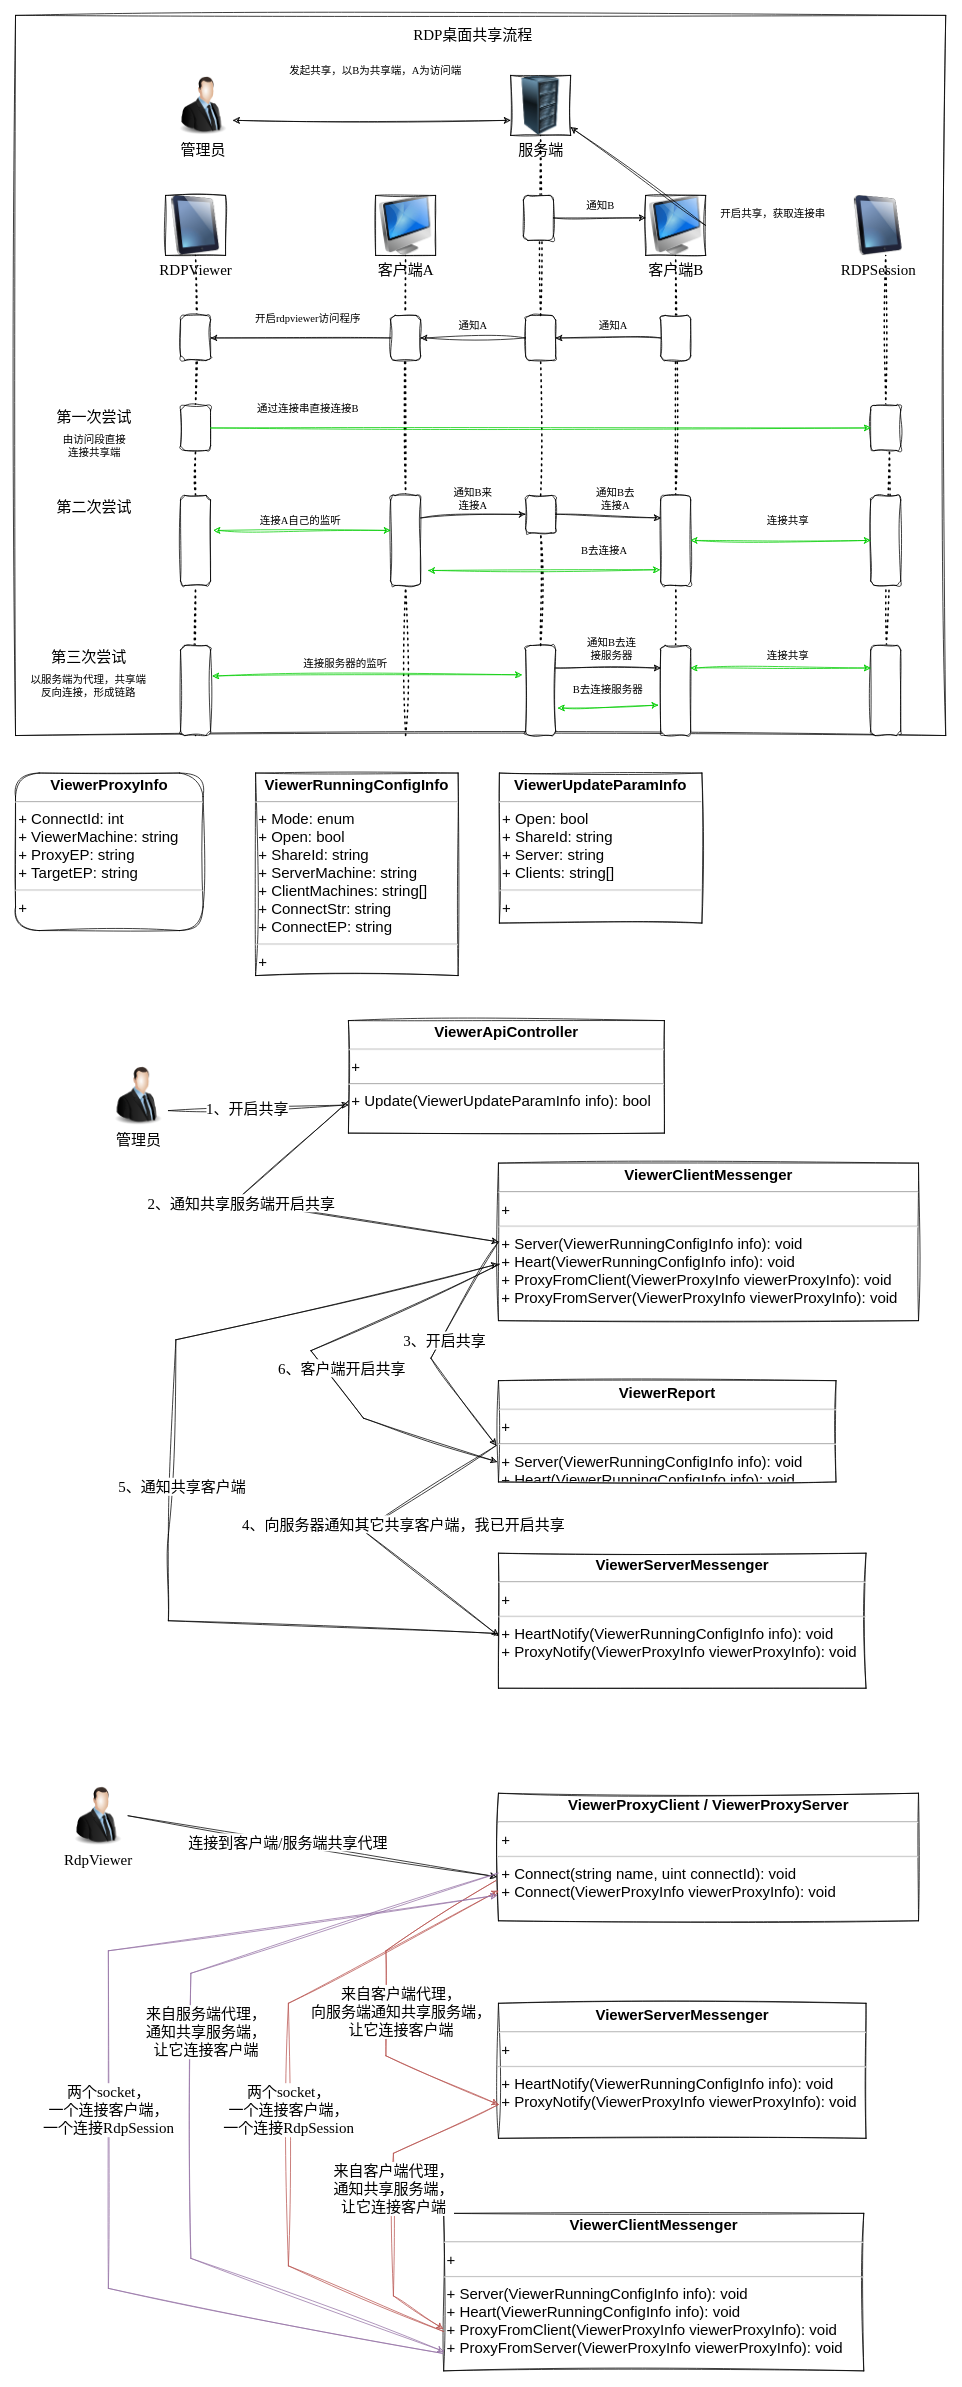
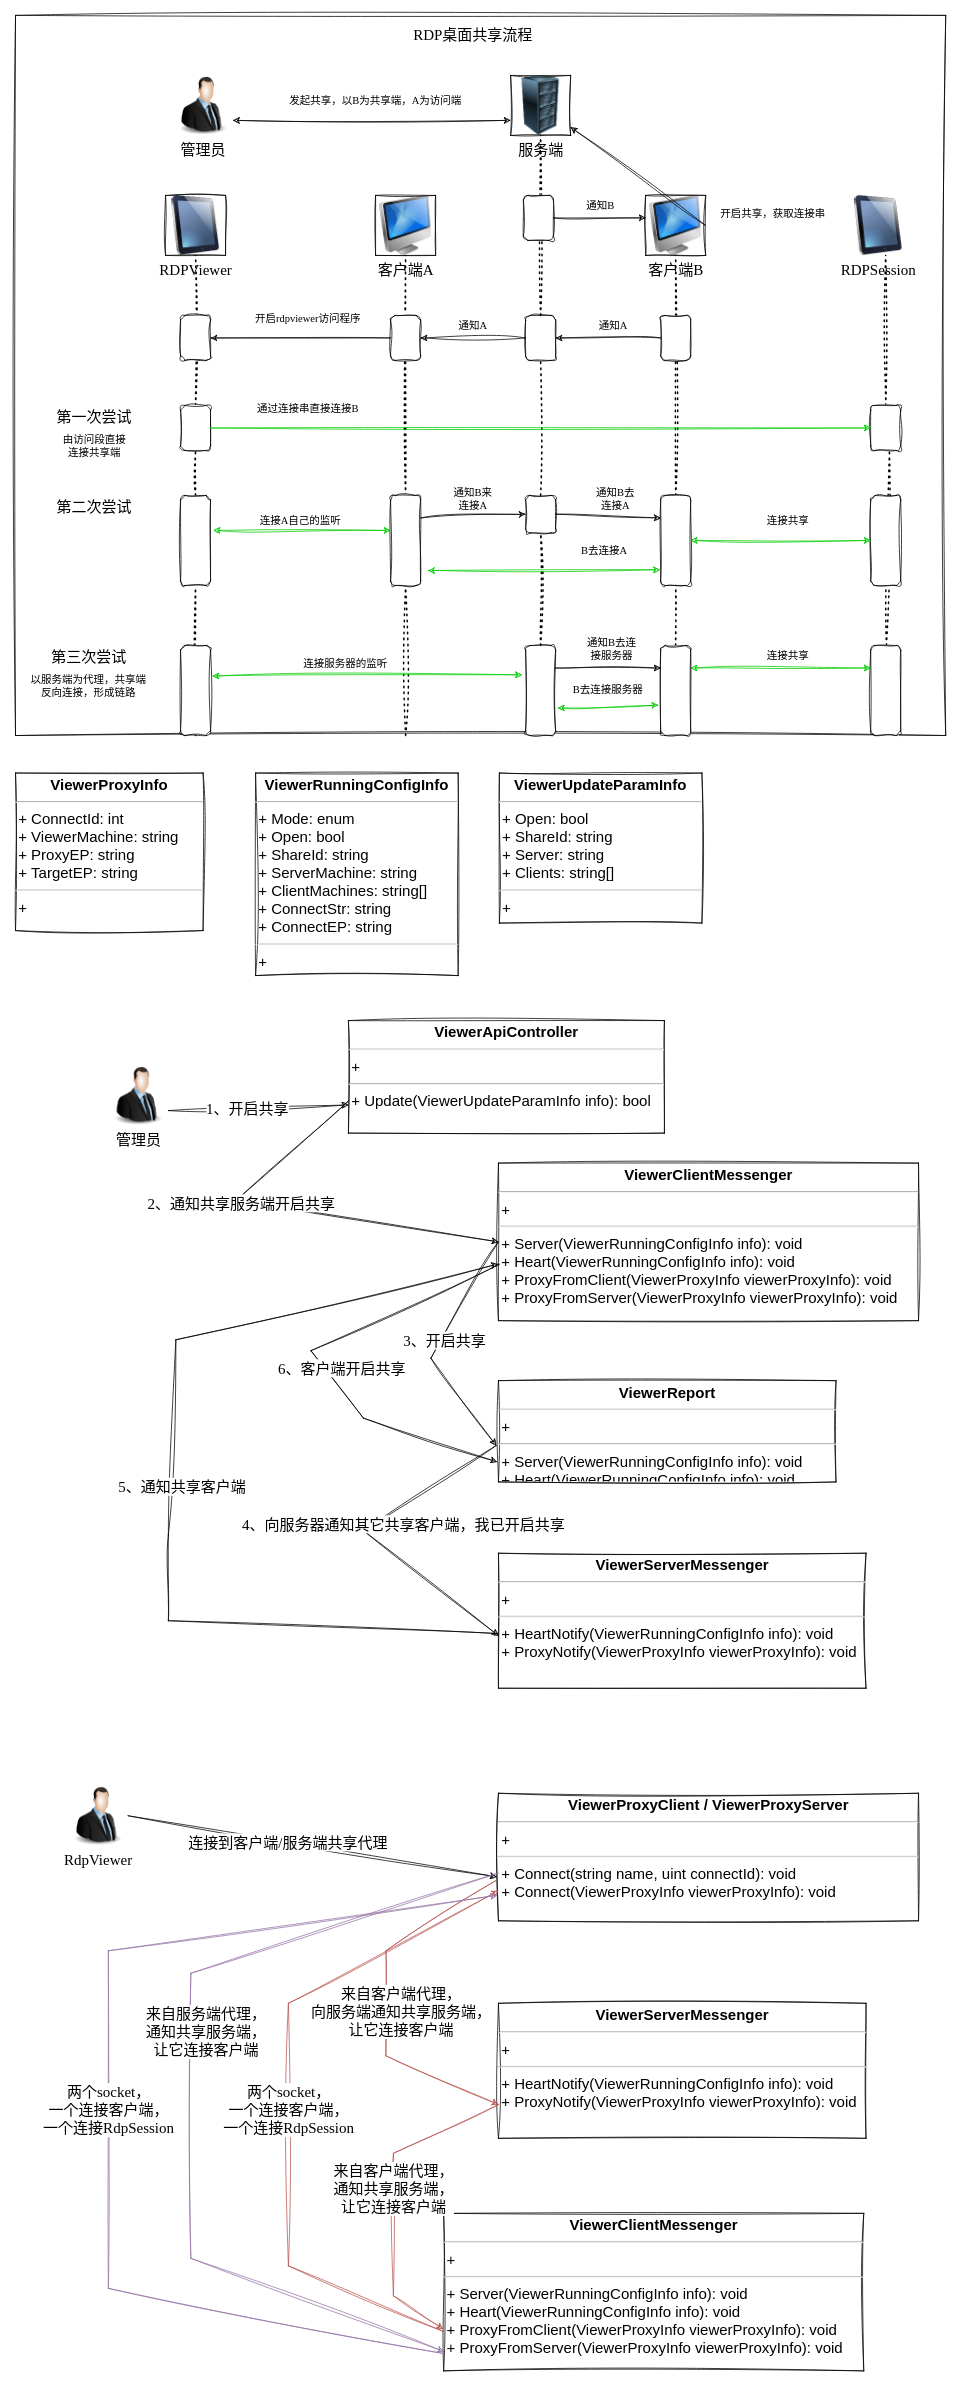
- <mxCell id="13" value="发起共享，以B为共享端，A为访问端" style="text;html=1;strokeColor=none;fillColor=none;align=center;verticalAlign=middle;whiteSpace=wrap;rounded=0;fontSize=14;fontFamily=Comic Sans MS;" parent="1" vertex="1"><mxGeometry x="360" y="80" width="280" height="30" as="geometry" /></mxCell>
+ <mxCell id="13" value="发起共享，以B为共享端，A为访问端" style="text;html=1;strokeColor=none;fillColor=none;align=center;verticalAlign=middle;whiteSpace=wrap;rounded=0;fontSize=14;fontFamily=Comic Sans MS;" parent="1" vertex="1"><mxGeometry x="360" y="120" width="280" height="30" as="geometry" /></mxCell>
- <mxCell id="85" value="&lt;p style=&quot;margin: 4px 0px 0px; text-align: center;&quot;&gt;&lt;b&gt;ViewerProxyInfo&lt;/b&gt;&lt;br&gt;&lt;/p&gt;&lt;hr style=&quot;font-size: 20px;&quot;&gt;&lt;p style=&quot;margin: 0px 0px 0px 4px; font-size: 20px;&quot;&gt;+&amp;nbsp;ConnectId: int&lt;/p&gt;&lt;p style=&quot;margin: 0px 0px 0px 4px; font-size: 20px;&quot;&gt;+&amp;nbsp;ViewerMachine: string&lt;/p&gt;&lt;p style=&quot;margin: 0px 0px 0px 4px; font-size: 20px;&quot;&gt;+&amp;nbsp;ProxyEP: string&lt;/p&gt;&lt;p style=&quot;margin: 0px 0px 0px 4px; font-size: 20px;&quot;&gt;+&amp;nbsp;TargetEP: string&lt;/p&gt;&lt;hr style=&quot;font-size: 20px;&quot;&gt;&lt;p style=&quot;margin: 0px 0px 0px 4px; font-size: 20px;&quot;&gt;+&amp;nbsp;&lt;/p&gt;" style="verticalAlign=top;align=left;overflow=fill;fontSize=20;fontFamily=Helvetica;html=1;whiteSpace=wrap;sketch=1;hachureGap=4;jiggle=2;curveFitting=1;fontSource=https%3A%2F%2Ffonts.googleapis.com%2Fcss%3Ffamily%3DArchitects%2BDaughter;rounded=1;" vertex="1" parent="1"><mxGeometry x="20" y="1030" width="250" height="210" as="geometry" /></mxCell>
+ <mxCell id="85" value="&lt;p style=&quot;margin: 4px 0px 0px; text-align: center;&quot;&gt;&lt;b&gt;ViewerProxyInfo&lt;/b&gt;&lt;br&gt;&lt;/p&gt;&lt;hr style=&quot;font-size: 20px;&quot;&gt;&lt;p style=&quot;margin: 0px 0px 0px 4px; font-size: 20px;&quot;&gt;+&amp;nbsp;ConnectId: int&lt;/p&gt;&lt;p style=&quot;margin: 0px 0px 0px 4px; font-size: 20px;&quot;&gt;+&amp;nbsp;ViewerMachine: string&lt;/p&gt;&lt;p style=&quot;margin: 0px 0px 0px 4px; font-size: 20px;&quot;&gt;+&amp;nbsp;ProxyEP: string&lt;/p&gt;&lt;p style=&quot;margin: 0px 0px 0px 4px; font-size: 20px;&quot;&gt;+&amp;nbsp;TargetEP: string&lt;/p&gt;&lt;hr style=&quot;font-size: 20px;&quot;&gt;&lt;p style=&quot;margin: 0px 0px 0px 4px; font-size: 20px;&quot;&gt;+&amp;nbsp;&lt;/p&gt;" style="verticalAlign=top;align=left;overflow=fill;fontSize=20;fontFamily=Helvetica;html=1;whiteSpace=wrap;sketch=1;hachureGap=4;jiggle=2;curveFitting=1;fontSource=https%3A%2F%2Ffonts.googleapis.com%2Fcss%3Ffamily%3DArchitects%2BDaughter;" vertex="1" parent="1"><mxGeometry x="20" y="1030" width="250" height="210" as="geometry" /></mxCell>
